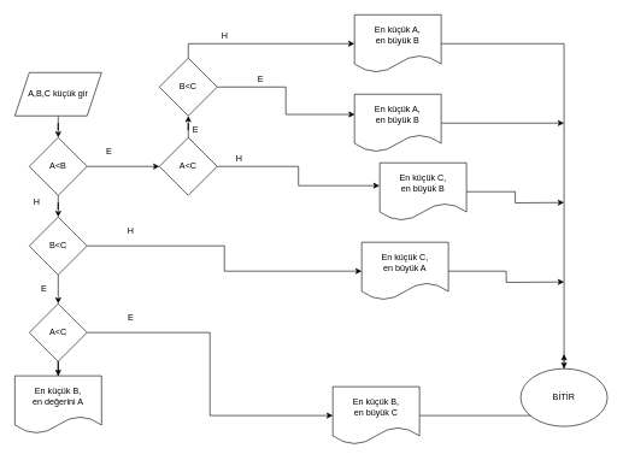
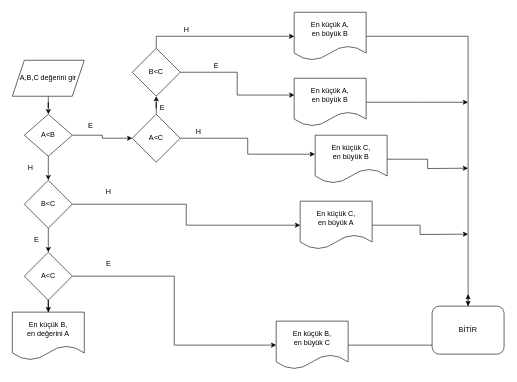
- <mxCell id="3" value="A,B,C küçük gir" style="shape=parallelogram;perimeter=parallelogramPerimeter;whiteSpace=wrap;html=1;fixedSize=1;" vertex="1" parent="1"><mxGeometry x="20" y="100" width="120" height="60" as="geometry" /></mxCell>
+ <mxCell id="3" value="A,B,C değerini gir" style="shape=parallelogram;perimeter=parallelogramPerimeter;whiteSpace=wrap;html=1;fixedSize=1;" vertex="1" parent="1"><mxGeometry x="20" y="100" width="120" height="60" as="geometry" /></mxCell>
- <mxCell id="6" value="A&amp;lt;B" style="rhombus;whiteSpace=wrap;html=1;" vertex="1" parent="1"><mxGeometry x="40" y="190" width="80" height="80" as="geometry" /></mxCell>
+ <mxCell id="6" value="A&amp;lt;B" style="rhombus;whiteSpace=wrap;html=1;" vertex="1" parent="1"><mxGeometry x="40" y="190" width="80" height="70" as="geometry" /></mxCell>
- <mxCell id="30" value="BİTİR" style="ellipse;whiteSpace=wrap;html=1;" vertex="1" parent="1"><mxGeometry x="720" y="510" width="120" height="80" as="geometry" /></mxCell>
+ <mxCell id="30" value="BİTİR" style="whiteSpace=wrap;html=1;rounded=1;" vertex="1" parent="1"><mxGeometry x="720" y="510" width="120" height="80" as="geometry" /></mxCell>
